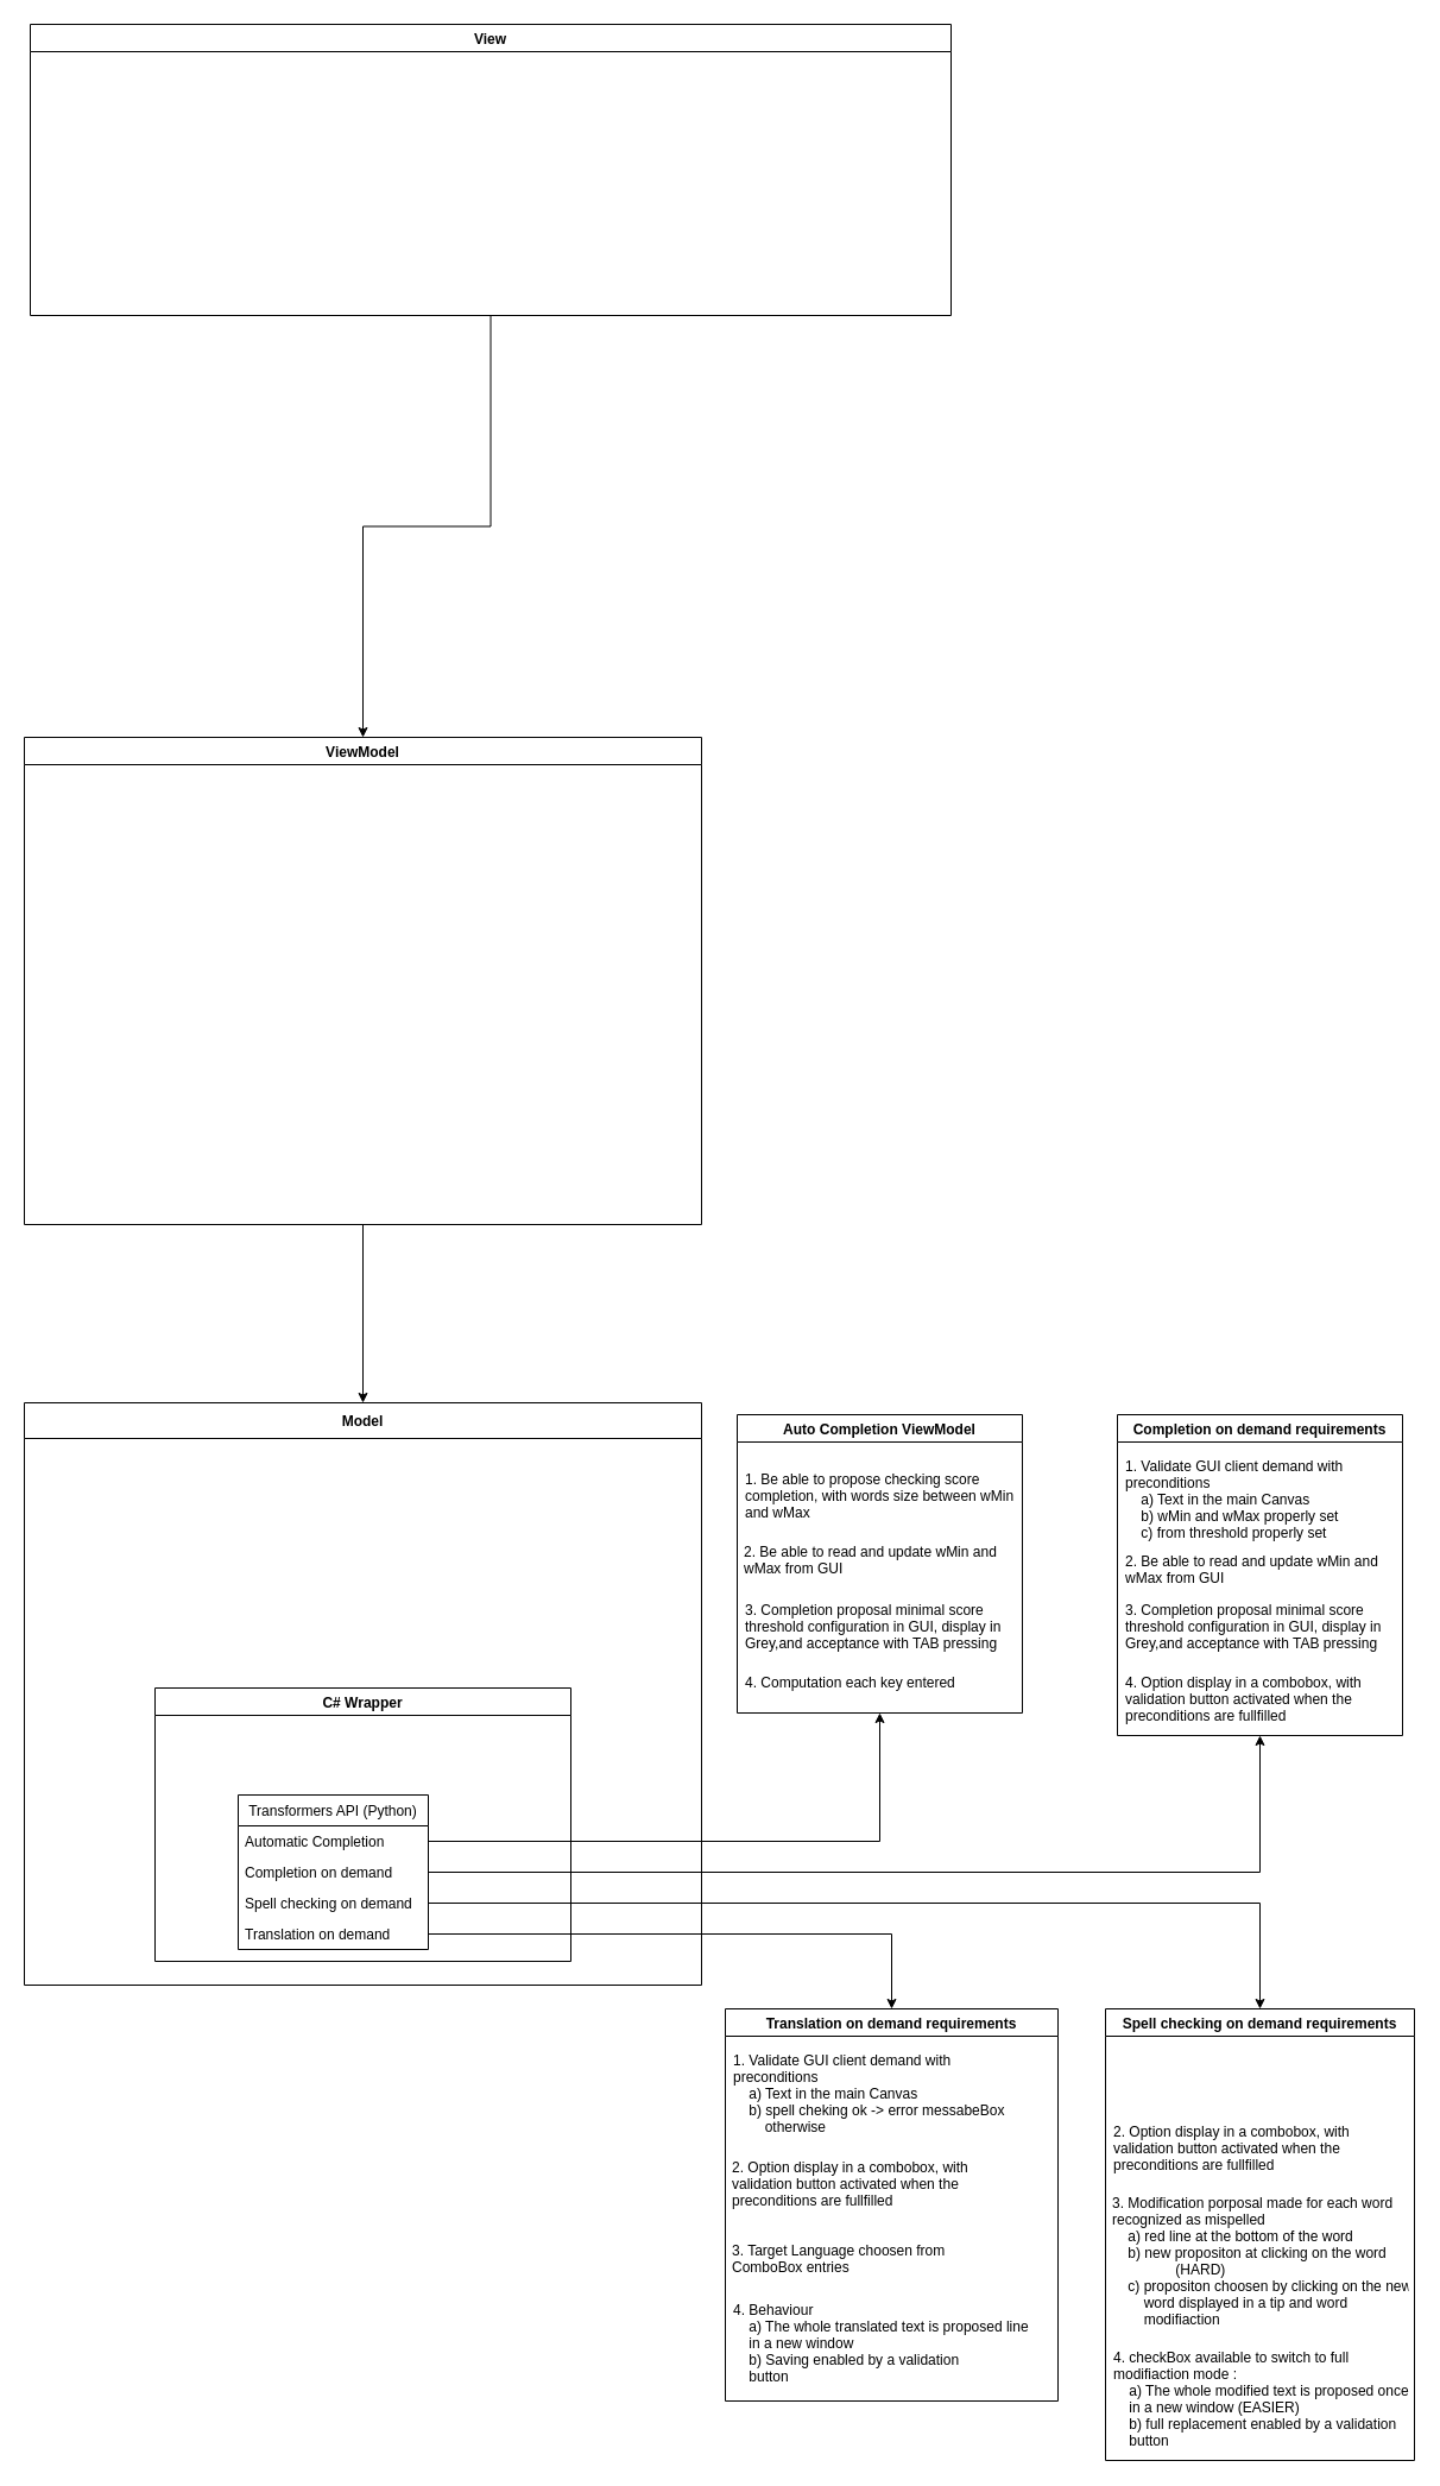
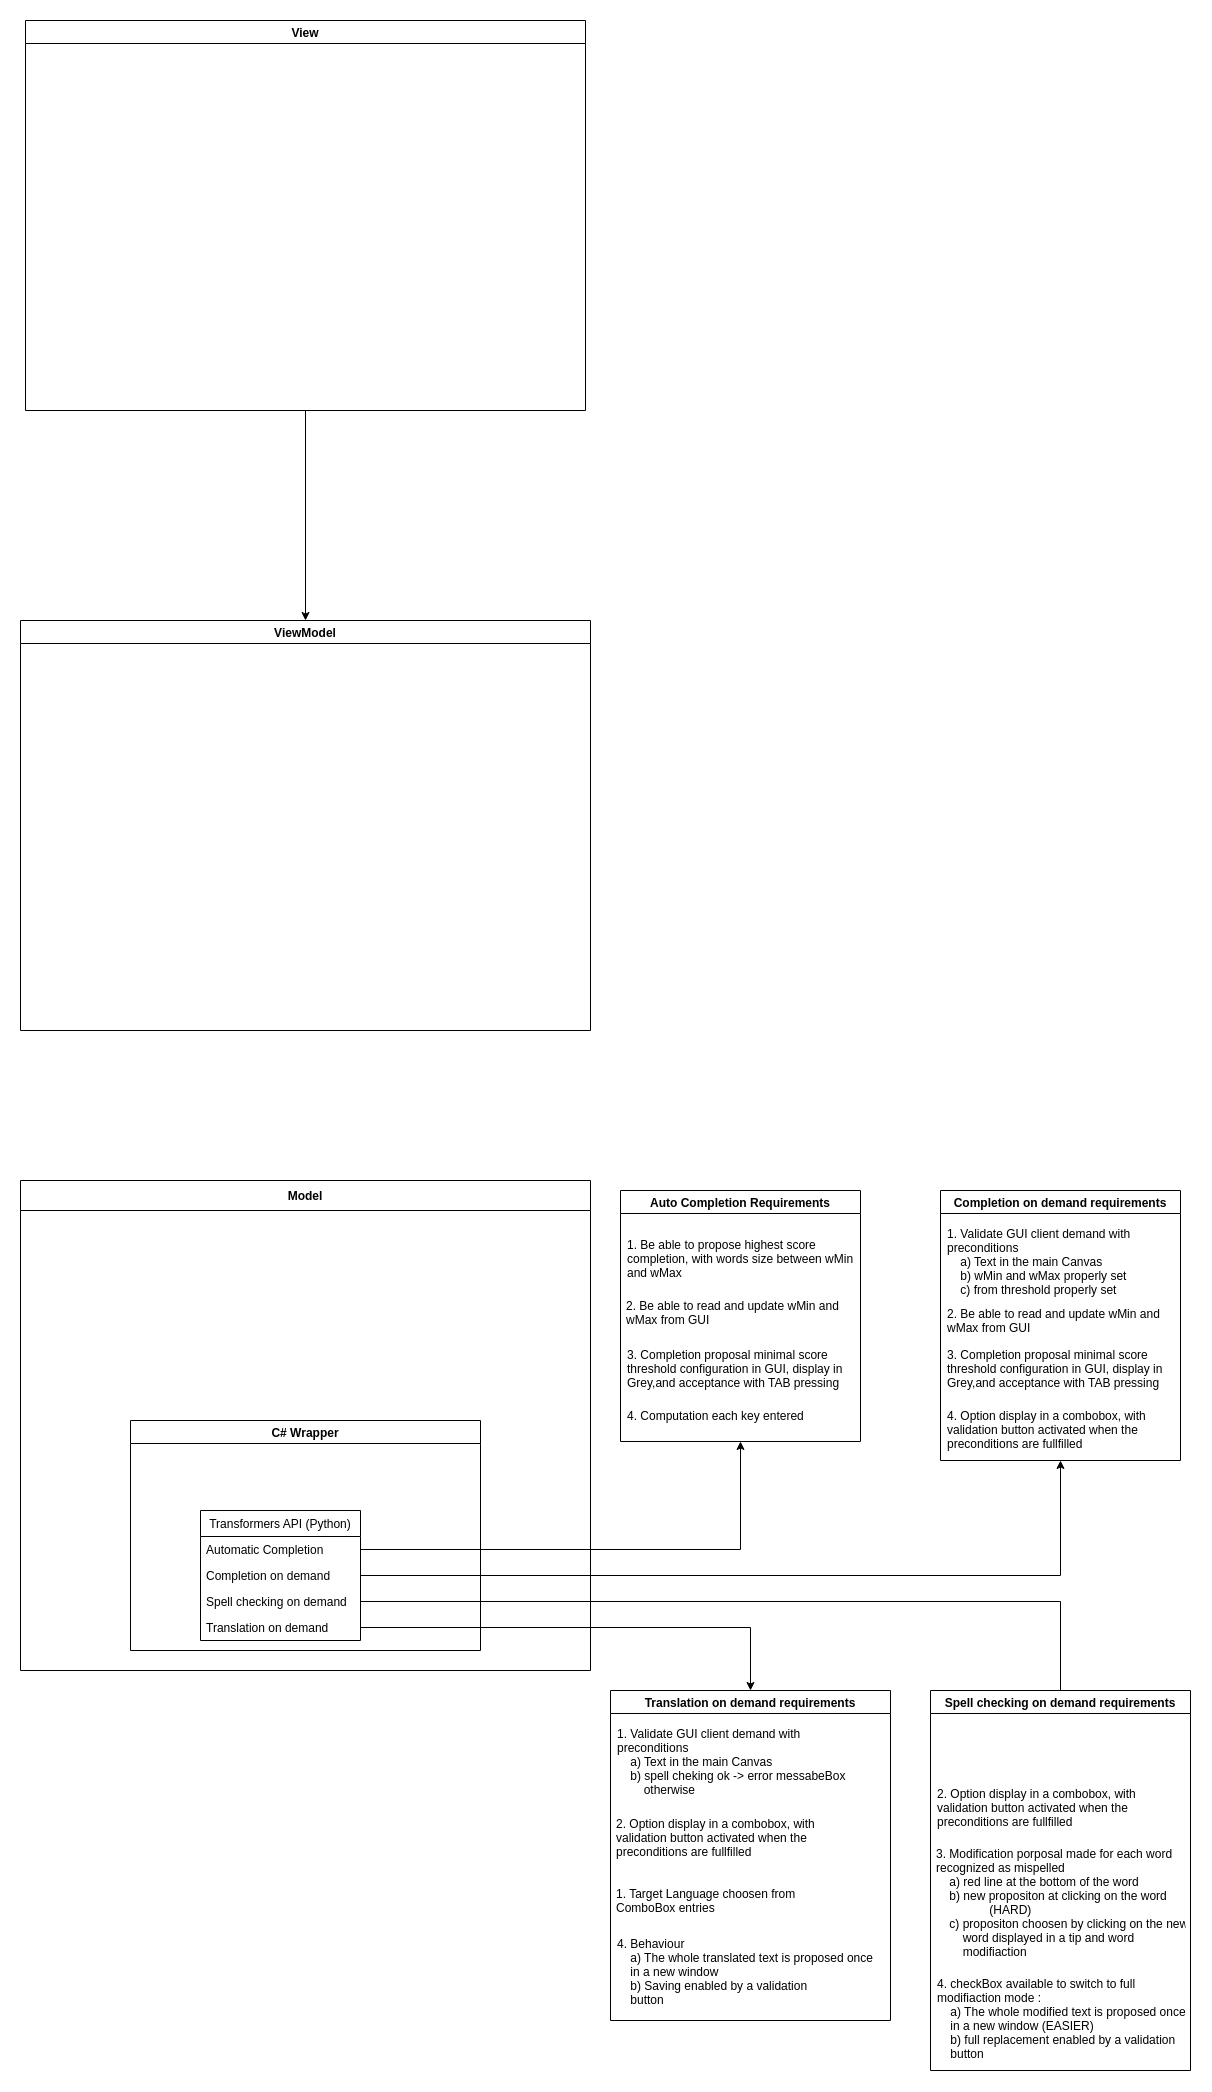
- <mxCell id="35" value="View" style="swimlane;" vertex="1" parent="1"><mxGeometry x="25" y="20" width="775" height="245" as="geometry" /></mxCell>
+ <mxCell id="35" value="View" style="swimlane;" vertex="1" parent="1"><mxGeometry x="25" y="20" width="560" height="390" as="geometry" /></mxCell>
- <mxCell id="32" style="edgeStyle=orthogonalEdgeStyle;rounded=0;orthogonalLoop=1;jettySize=auto;html=1;" edge="1" parent="1" source="33" target="2"><mxGeometry relative="1" as="geometry" /></mxCell>
- <mxCell id="10" value="Auto Completion ViewModel" style="swimlane;" vertex="1" parent="1"><mxGeometry x="620" y="1190" width="240" height="251" as="geometry" /></mxCell>
+ <mxCell id="10" value="Auto Completion Requirements" style="swimlane;" vertex="1" parent="1"><mxGeometry x="620" y="1190" width="240" height="251" as="geometry" /></mxCell>
- <mxCell id="11" value="1. Be able to propose checking score &#10;completion, with words size between wMin &#10;and wMax" style="text;strokeColor=none;fillColor=none;align=left;verticalAlign=top;spacingLeft=4;spacingRight=4;overflow=hidden;rotatable=0;points=[[0,0.5],[1,0.5]];portConstraint=eastwest;" vertex="1" parent="10"><mxGeometry x="1" y="41" width="239" height="49" as="geometry" /></mxCell>
+ <mxCell id="11" value="1. Be able to propose highest score &#10;completion, with words size between wMin &#10;and wMax" style="text;strokeColor=none;fillColor=none;align=left;verticalAlign=top;spacingLeft=4;spacingRight=4;overflow=hidden;rotatable=0;points=[[0,0.5],[1,0.5]];portConstraint=eastwest;" vertex="1" parent="10"><mxGeometry x="1" y="41" width="239" height="49" as="geometry" /></mxCell>
- <mxCell id="25" style="edgeStyle=orthogonalEdgeStyle;rounded=0;orthogonalLoop=1;jettySize=auto;html=1;entryX=0.5;entryY=0;entryDx=0;entryDy=0;" edge="1" parent="1" source="6" target="21"><mxGeometry relative="1" as="geometry" /></mxCell>
+ <mxCell id="25" style="edgeStyle=orthogonalEdgeStyle;rounded=0;orthogonalLoop=1;jettySize=auto;html=1;entryX=0.5;entryY=0;entryDx=0;entryDy=0;endArrow=none;" edge="1" parent="1" source="6" target="21"><mxGeometry relative="1" as="geometry" /></mxCell>
- <mxCell id="30" value="3. Target Language choosen from  &#10;ComboBox entries" style="text;strokeColor=none;fillColor=none;align=left;verticalAlign=top;spacingLeft=4;spacingRight=4;overflow=hidden;rotatable=0;points=[[0,0.5],[1,0.5]];portConstraint=eastwest;" vertex="1" parent="26"><mxGeometry y="190" width="239" height="40" as="geometry" /></mxCell>
+ <mxCell id="30" value="1. Target Language choosen from  &#10;ComboBox entries" style="text;strokeColor=none;fillColor=none;align=left;verticalAlign=top;spacingLeft=4;spacingRight=4;overflow=hidden;rotatable=0;points=[[0,0.5],[1,0.5]];portConstraint=eastwest;" vertex="1" parent="26"><mxGeometry y="190" width="239" height="40" as="geometry" /></mxCell>
- <mxCell id="29" value="4. Behaviour&#10;    a) The whole translated text is proposed line&#10;    in a new window&#10;    b) Saving enabled by a validation &#10;    button" style="text;strokeColor=none;fillColor=none;align=left;verticalAlign=top;spacingLeft=4;spacingRight=4;overflow=hidden;rotatable=0;points=[[0,0.5],[1,0.5]];portConstraint=eastwest;" vertex="1" parent="26"><mxGeometry x="1" y="240" width="279" height="100" as="geometry" /></mxCell>
+ <mxCell id="29" value="4. Behaviour&#10;    a) The whole translated text is proposed once&#10;    in a new window&#10;    b) Saving enabled by a validation &#10;    button" style="text;strokeColor=none;fillColor=none;align=left;verticalAlign=top;spacingLeft=4;spacingRight=4;overflow=hidden;rotatable=0;points=[[0,0.5],[1,0.5]];portConstraint=eastwest;" vertex="1" parent="26"><mxGeometry x="1" y="240" width="279" height="100" as="geometry" /></mxCell>
